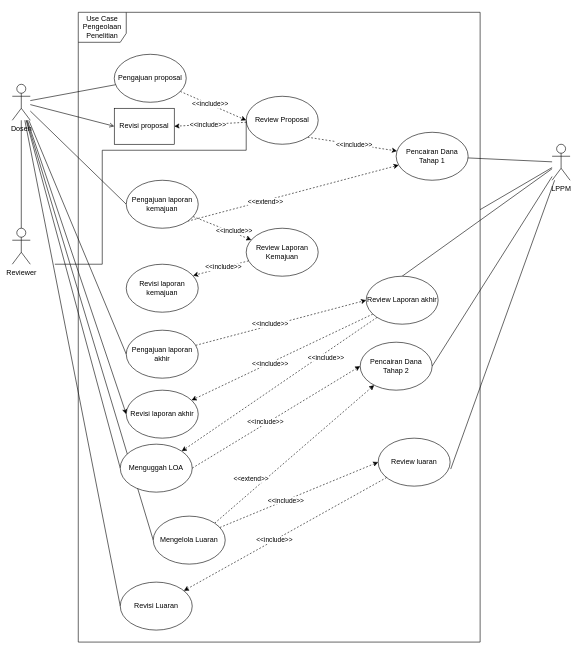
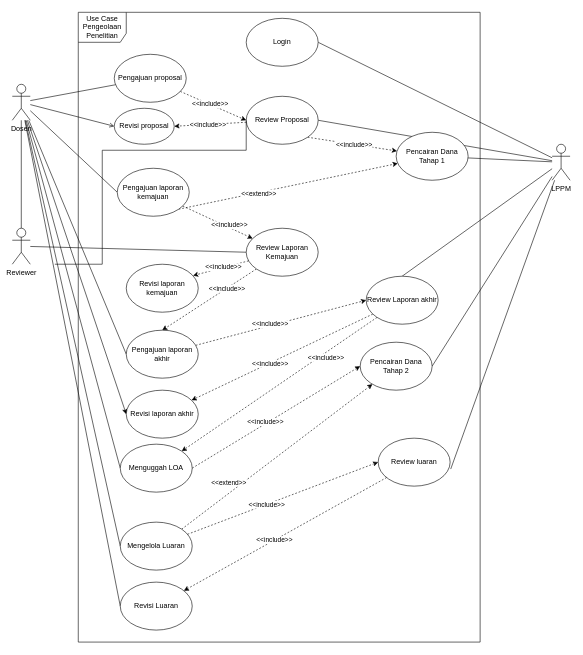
+ <mxCell id="32" value="Login" style="ellipse;whiteSpace=wrap;html=1;" vertex="1" parent="1"><mxGeometry x="410" y="30" width="120" height="80" as="geometry" /></mxCell>
+ <mxCell id="7" style="rounded=0;orthogonalLoop=1;jettySize=auto;html=1;entryX=1;entryY=0.5;entryDx=0;entryDy=0;endArrow=none;endFill=0;" edge="1" parent="1" source="11" target="32"><mxGeometry relative="1" as="geometry" /></mxCell>
- <mxCell id="59" value="Revisi proposal" style="whiteSpace=wrap;html=1;rounded=0;" vertex="1" parent="1"><mxGeometry x="190" y="180" width="100" height="60" as="geometry" /></mxCell>
+ <mxCell id="59" value="Revisi proposal" style="ellipse;whiteSpace=wrap;html=1;" vertex="1" parent="1"><mxGeometry x="190" y="180" width="100" height="60" as="geometry" /></mxCell>
- <mxCell id="6" style="rounded=0;orthogonalLoop=1;jettySize=auto;html=1;endArrow=none;endFill=0;" edge="1" parent="1" source="11" target="2"><mxGeometry relative="1" as="geometry" /></mxCell>
+ <mxCell id="6" style="rounded=0;orthogonalLoop=1;jettySize=auto;html=1;entryX=1;entryY=0.5;entryDx=0;entryDy=0;endArrow=none;endFill=0;" edge="1" parent="1" source="11" target="31"><mxGeometry relative="1" as="geometry" /></mxCell>
- <mxCell id="36" value="Pengajuan laporan kemajuan" style="ellipse;whiteSpace=wrap;html=1;" vertex="1" parent="1"><mxGeometry x="210" y="300" width="120" height="80" as="geometry" /></mxCell>
+ <mxCell id="36" value="Pengajuan laporan kemajuan" style="ellipse;whiteSpace=wrap;html=1;" vertex="1" parent="1"><mxGeometry x="195" y="280" width="120" height="80" as="geometry" /></mxCell>
+ <mxCell id="22" style="rounded=0;orthogonalLoop=1;jettySize=auto;html=1;entryX=0;entryY=0.5;entryDx=0;entryDy=0;endArrow=none;endFill=0;" edge="1" parent="1" source="23" target="39"><mxGeometry relative="1" as="geometry" /></mxCell>
+ <mxCell id="37" style="rounded=0;orthogonalLoop=1;jettySize=auto;html=1;entryX=0.5;entryY=0;entryDx=0;entryDy=0;dashed=1;" edge="1" parent="1" source="39" target="42"><mxGeometry relative="1" as="geometry" /></mxCell>
+ <mxCell id="38" value="&amp;lt;&amp;lt;include&amp;gt;&amp;gt;" style="edgeLabel;html=1;align=center;verticalAlign=middle;resizable=0;points=[];" vertex="1" connectable="0" parent="37"><mxGeometry x="-0.368" relative="1" as="geometry"><mxPoint as="offset" /></mxGeometry></mxCell>
- <mxCell id="56" value="Mengelola Luaran" style="ellipse;whiteSpace=wrap;html=1;" vertex="1" parent="1"><mxGeometry x="255" y="860" width="120" height="80" as="geometry" /></mxCell>
+ <mxCell id="56" value="Mengelola Luaran" style="ellipse;whiteSpace=wrap;html=1;" vertex="1" parent="1"><mxGeometry x="200" y="870" width="120" height="80" as="geometry" /></mxCell>
